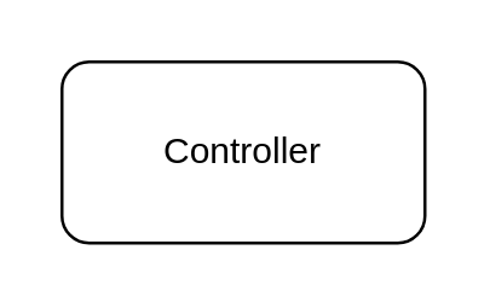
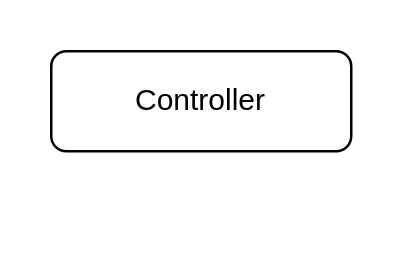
- <mxCell id="2" value="Controller" style="rounded=1;whiteSpace=wrap;html=1;" vertex="1" parent="1"><mxGeometry x="20" y="20" width="120" height="60" as="geometry" /></mxCell>
+ <mxCell id="2" value="Controller" style="rounded=1;whiteSpace=wrap;html=1;" vertex="1" parent="1"><mxGeometry x="20" y="20" width="120" height="40" as="geometry" /></mxCell>
